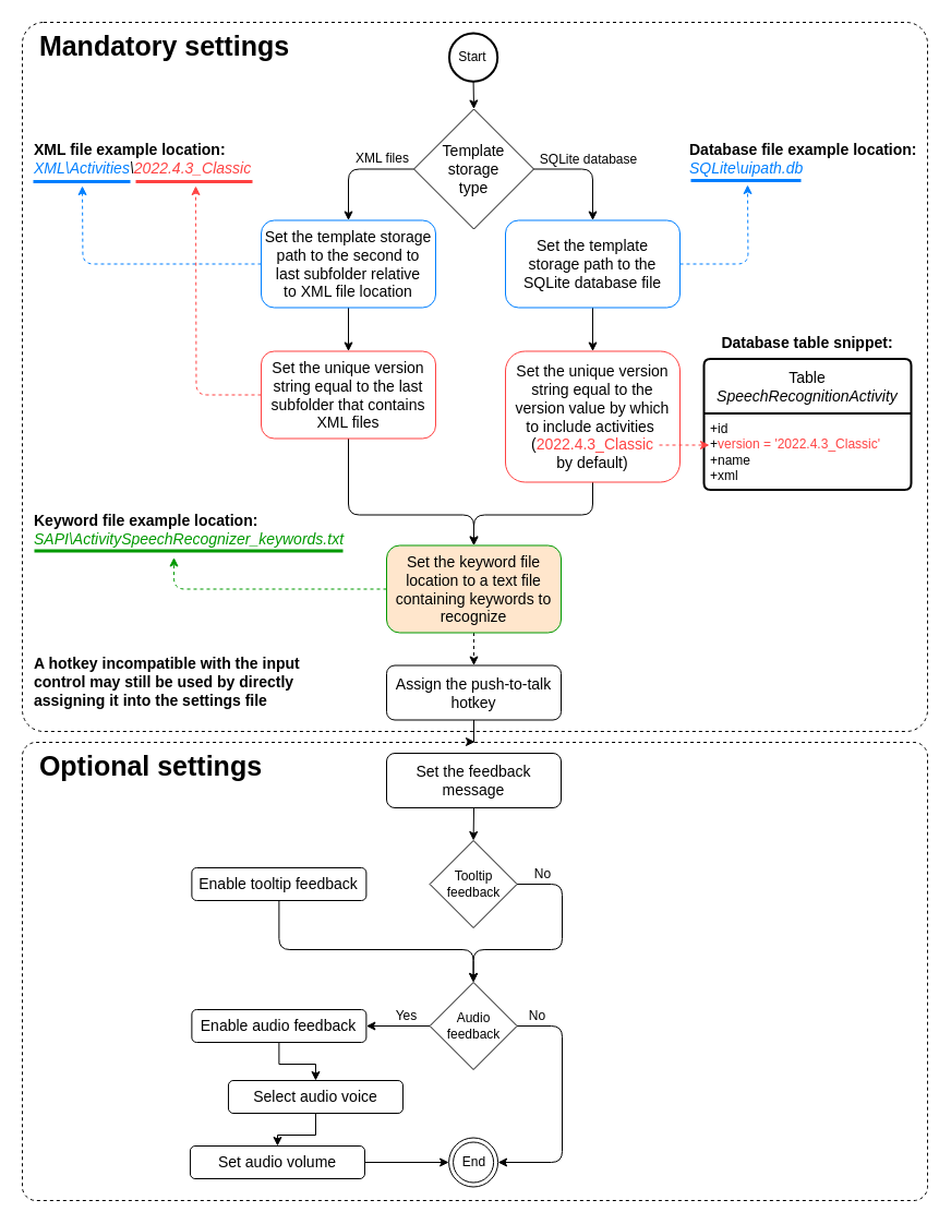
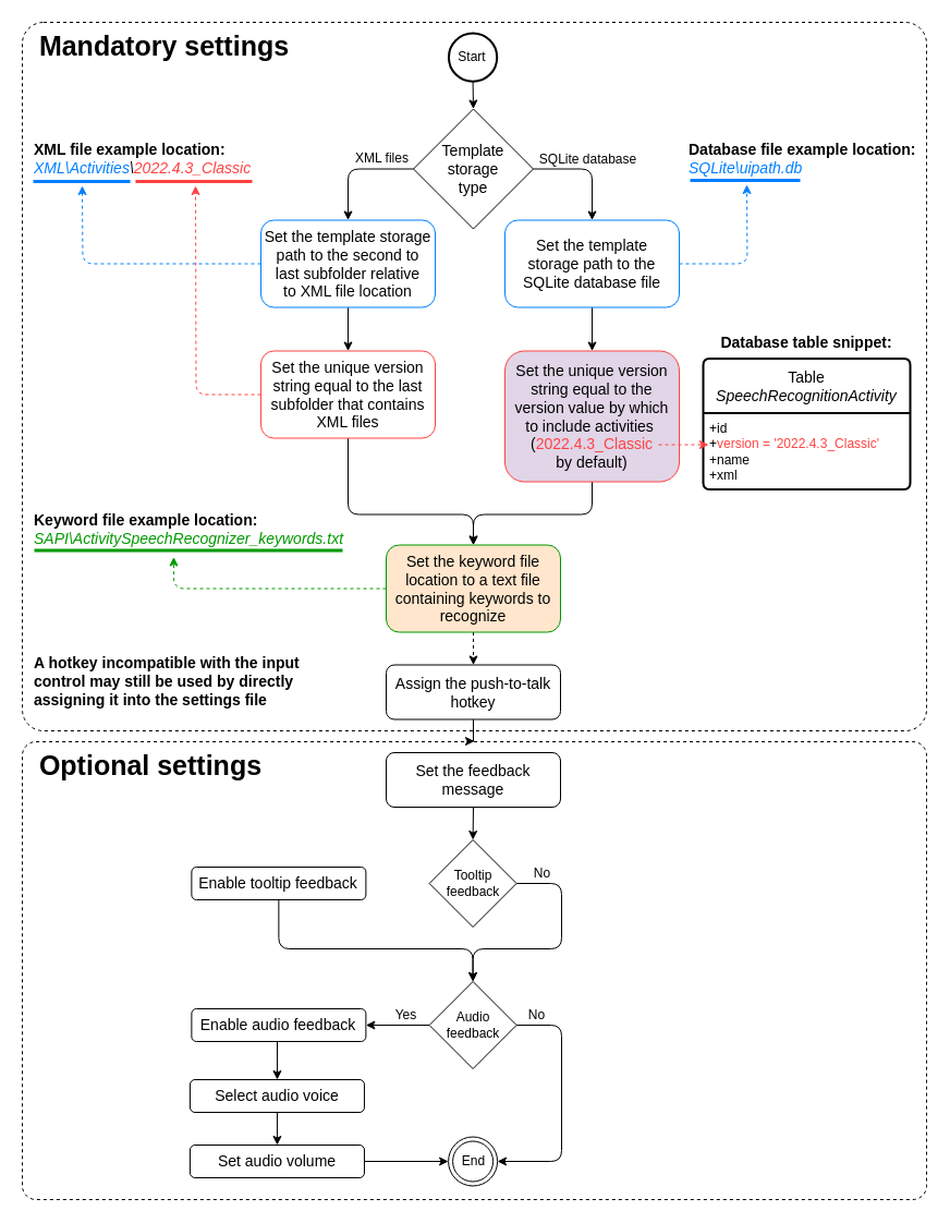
- <mxCell id="24" value="&lt;font style=&quot;font-size: 14px;&quot;&gt;Set the unique version &lt;br&gt;string equal to the &lt;br&gt;version value by which &lt;br&gt;to include activities&amp;nbsp;&lt;br&gt;(&lt;font color=&quot;#ff4242&quot;&gt;2022.4.3_Classic&lt;br&gt;&lt;/font&gt;by default)&lt;br&gt;&lt;/font&gt;" style="rounded=1;whiteSpace=wrap;html=1;strokeColor=#FF4242;" vertex="1" parent="1"><mxGeometry x="463" y="321.5" width="160" height="120" as="geometry" /></mxCell>
+ <mxCell id="24" value="&lt;font style=&quot;font-size: 14px;&quot;&gt;Set the unique version &lt;br&gt;string equal to the &lt;br&gt;version value by which &lt;br&gt;to include activities&amp;nbsp;&lt;br&gt;(&lt;font color=&quot;#ff4242&quot;&gt;2022.4.3_Classic&lt;br&gt;&lt;/font&gt;by default)&lt;br&gt;&lt;/font&gt;" style="rounded=1;whiteSpace=wrap;html=1;strokeColor=#FF4242;fillColor=#e1d5e7;" vertex="1" parent="1"><mxGeometry x="463" y="321.5" width="160" height="120" as="geometry" /></mxCell>
- <mxCell id="52" value="&lt;font style=&quot;font-size: 14px;&quot;&gt;Select audio voice&lt;br&gt;&lt;/font&gt;" style="rounded=1;whiteSpace=wrap;html=1;strokeColor=#000000;" vertex="1" parent="1"><mxGeometry x="208.96" y="990" width="160" height="30" as="geometry" /></mxCell>
+ <mxCell id="52" value="&lt;font style=&quot;font-size: 14px;&quot;&gt;Select audio voice&lt;br&gt;&lt;/font&gt;" style="rounded=1;whiteSpace=wrap;html=1;strokeColor=#000000;" vertex="1" parent="1"><mxGeometry x="173.96" y="990" width="160" height="30" as="geometry" /></mxCell>
